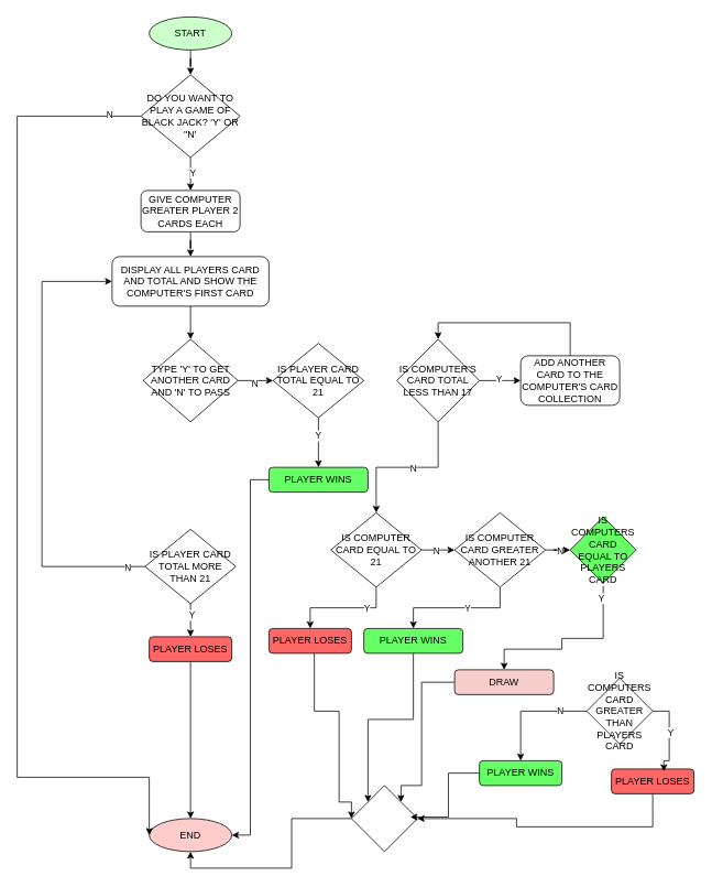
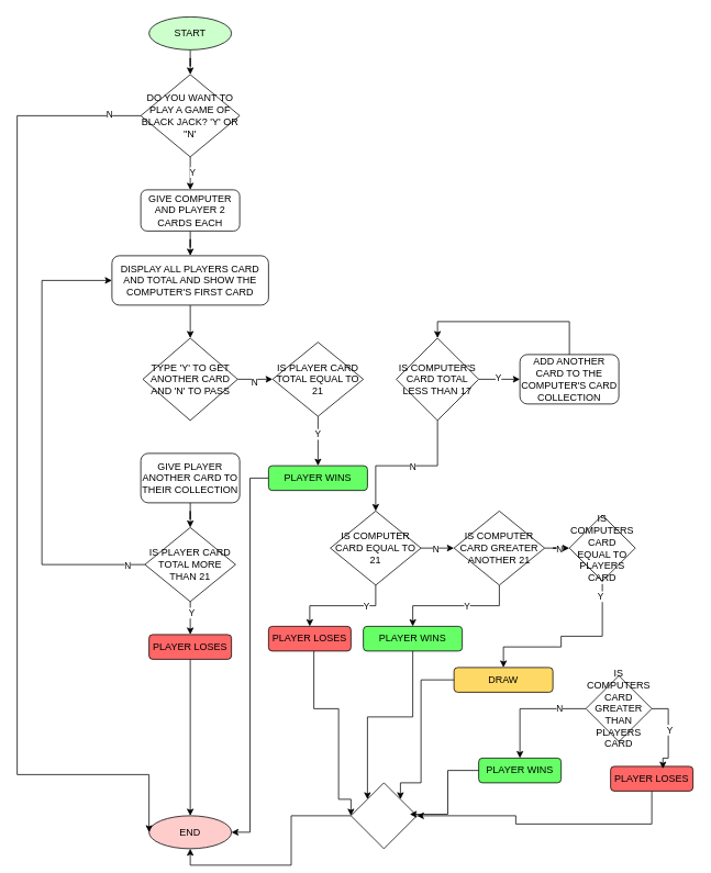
- <mxCell id="11" value="GIVE COMPUTER GREATER PLAYER 2 CARDS EACH" style="rounded=1;whiteSpace=wrap;html=1;" vertex="1" parent="1"><mxGeometry x="170" y="230" width="120" height="50" as="geometry" /></mxCell>
+ <mxCell id="11" value="GIVE COMPUTER AND PLAYER 2 CARDS EACH" style="rounded=1;whiteSpace=wrap;html=1;" vertex="1" parent="1"><mxGeometry x="170" y="230" width="120" height="50" as="geometry" /></mxCell>
+ <mxCell id="18" value="GIVE PLAYER ANOTHER CARD TO THEIR COLLECTION" style="rounded=1;whiteSpace=wrap;html=1;" vertex="1" parent="1"><mxGeometry x="170" y="550" width="120" height="60" as="geometry" /></mxCell>
+ <mxCell id="17" value="" style="edgeStyle=orthogonalEdgeStyle;rounded=0;orthogonalLoop=1;jettySize=auto;html=1;" edge="1" parent="1" source="18" target="32"><mxGeometry relative="1" as="geometry" /></mxCell>
- <mxCell id="55" value="IS COMPUTERS CARD EQUAL TO PLAYERS CARD" style="rhombus;whiteSpace=wrap;html=1;fillColor=#66ff66;" vertex="1" parent="1"><mxGeometry x="690" y="625" width="80" height="80" as="geometry" /></mxCell>
+ <mxCell id="55" value="IS COMPUTERS CARD EQUAL TO PLAYERS CARD" style="rhombus;whiteSpace=wrap;html=1;" vertex="1" parent="1"><mxGeometry x="690" y="625" width="80" height="80" as="geometry" /></mxCell>
- <mxCell id="57" value="DRAW" style="rounded=1;whiteSpace=wrap;html=1;fillColor=#f8cecc;" vertex="1" parent="1"><mxGeometry x="550" y="810" width="120" height="30" as="geometry" /></mxCell>
+ <mxCell id="57" value="DRAW" style="rounded=1;whiteSpace=wrap;html=1;fillColor=#FFD966;" vertex="1" parent="1"><mxGeometry x="550" y="810" width="120" height="30" as="geometry" /></mxCell>
